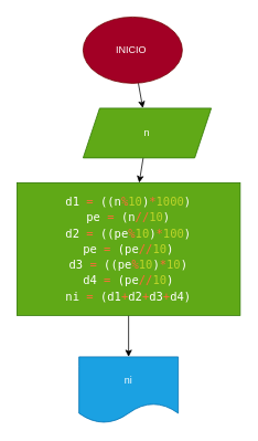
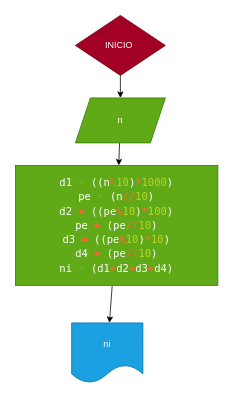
- <mxCell id="3" value="INICIO&amp;nbsp;" style="ellipse;whiteSpace=wrap;html=1;fillColor=#a20025;fontColor=#ffffff;strokeColor=#6F0000;" vertex="1" parent="1"><mxGeometry x="100" y="20" width="120" height="80" as="geometry" /></mxCell>
+ <mxCell id="3" value="INICIO&amp;nbsp;" style="rhombus;whiteSpace=wrap;html=1;fillColor=#a20025;fontColor=#ffffff;strokeColor=#6F0000;" vertex="1" parent="1"><mxGeometry x="100" y="20" width="120" height="80" as="geometry" /></mxCell>
- <mxCell id="5" value="n" style="shape=parallelogram;perimeter=parallelogramPerimeter;whiteSpace=wrap;html=1;fixedSize=1;fillColor=#60a917;fontColor=#ffffff;strokeColor=#2D7600;" vertex="1" parent="1"><mxGeometry x="100" y="130" width="155" height="60" as="geometry" /></mxCell>
+ <mxCell id="5" value="n" style="shape=parallelogram;perimeter=parallelogramPerimeter;whiteSpace=wrap;html=1;fixedSize=1;fillColor=#60a917;fontColor=#ffffff;strokeColor=#2D7600;" vertex="1" parent="1"><mxGeometry x="100" y="130" width="120" height="60" as="geometry" /></mxCell>
- <mxCell id="8" value="ni" style="shape=document;whiteSpace=wrap;html=1;boundedLbl=1;labelBackgroundColor=none;fillColor=#1ba1e2;fontColor=#ffffff;strokeColor=#006EAF;" vertex="1" parent="1"><mxGeometry x="95" y="430" width="120" height="80" as="geometry" /></mxCell>
+ <mxCell id="8" value="ni" style="shape=document;whiteSpace=wrap;html=1;boundedLbl=1;labelBackgroundColor=none;fillColor=#1ba1e2;fontColor=#ffffff;strokeColor=#006EAF;" vertex="1" parent="1"><mxGeometry x="95" y="430" width="95" height="80" as="geometry" /></mxCell>
